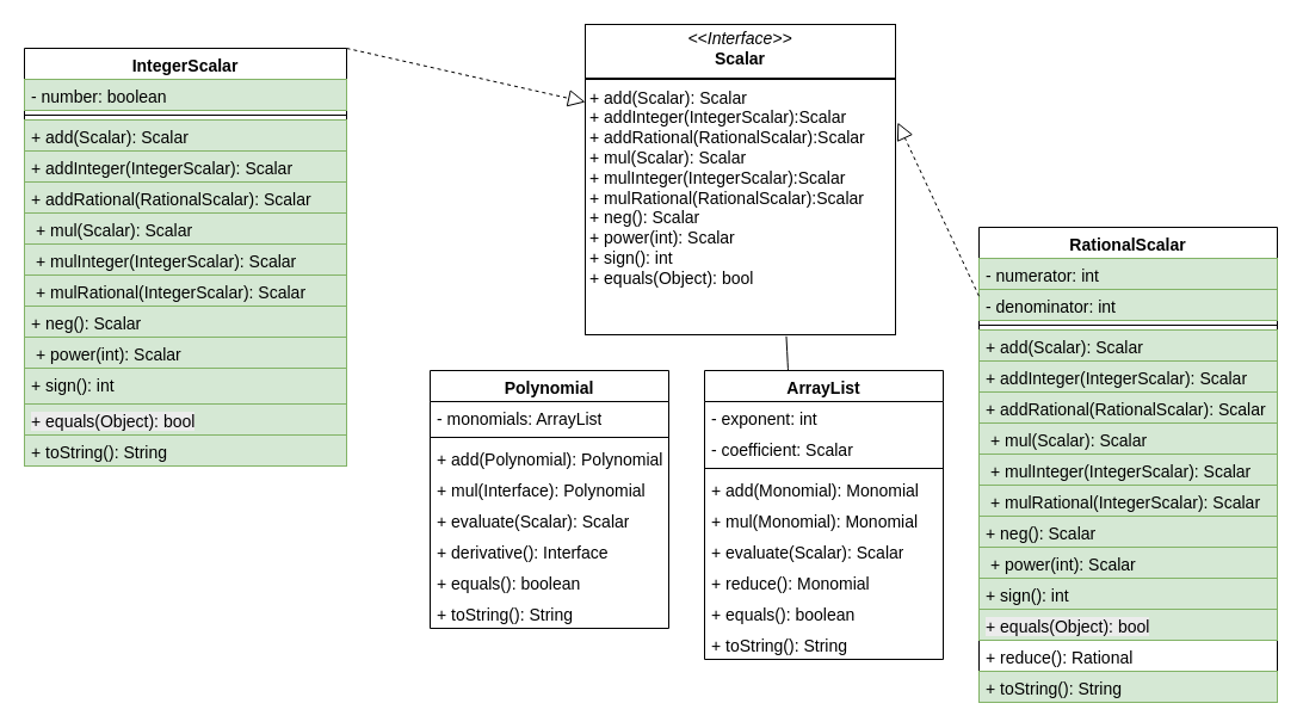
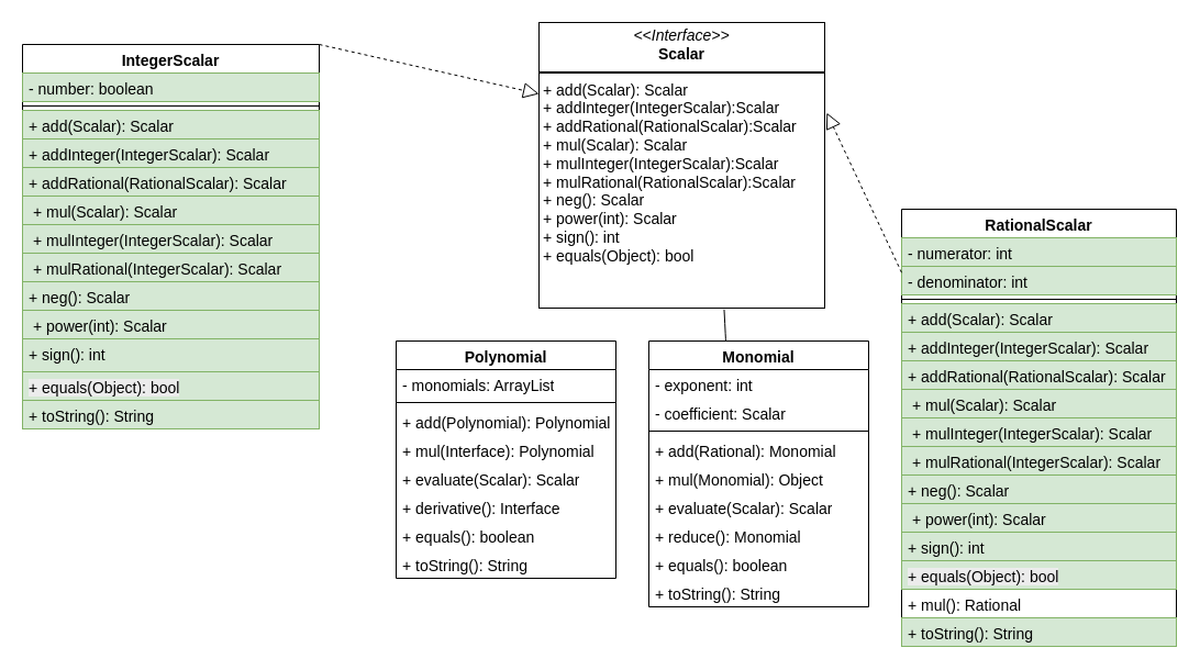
- <mxCell id="11" value="ArrayList" style="swimlane;fontStyle=1;align=center;verticalAlign=top;childLayout=stackLayout;horizontal=1;startSize=26;horizontalStack=0;resizeParent=1;resizeParentMax=0;resizeLast=0;collapsible=1;marginBottom=0;whiteSpace=wrap;html=1;fontSize=14;" parent="1" vertex="1"><mxGeometry x="590" y="310" width="200" height="242" as="geometry" /></mxCell>
+ <mxCell id="11" value="Monomial" style="swimlane;fontStyle=1;align=center;verticalAlign=top;childLayout=stackLayout;horizontal=1;startSize=26;horizontalStack=0;resizeParent=1;resizeParentMax=0;resizeLast=0;collapsible=1;marginBottom=0;whiteSpace=wrap;html=1;fontSize=14;" parent="1" vertex="1"><mxGeometry x="590" y="310" width="200" height="242" as="geometry" /></mxCell>
- <mxCell id="15" value="+ add(Monomial): Monomial" style="text;strokeColor=none;fillColor=none;align=left;verticalAlign=top;spacingLeft=4;spacingRight=4;overflow=hidden;rotatable=0;points=[[0,0.5],[1,0.5]];portConstraint=eastwest;whiteSpace=wrap;html=1;fontSize=14;" parent="11" vertex="1"><mxGeometry y="86" width="200" height="26" as="geometry" /></mxCell>
+ <mxCell id="15" value="+ add(Rational): Monomial" style="text;strokeColor=none;fillColor=none;align=left;verticalAlign=top;spacingLeft=4;spacingRight=4;overflow=hidden;rotatable=0;points=[[0,0.5],[1,0.5]];portConstraint=eastwest;whiteSpace=wrap;html=1;fontSize=14;" parent="11" vertex="1"><mxGeometry y="86" width="200" height="26" as="geometry" /></mxCell>
- <mxCell id="16" value="+ mul(Monomial): Monomial" style="text;strokeColor=none;fillColor=none;align=left;verticalAlign=top;spacingLeft=4;spacingRight=4;overflow=hidden;rotatable=0;points=[[0,0.5],[1,0.5]];portConstraint=eastwest;whiteSpace=wrap;html=1;fontSize=14;" parent="11" vertex="1"><mxGeometry y="112" width="200" height="26" as="geometry" /></mxCell>
+ <mxCell id="16" value="+ mul(Monomial): Object" style="text;strokeColor=none;fillColor=none;align=left;verticalAlign=top;spacingLeft=4;spacingRight=4;overflow=hidden;rotatable=0;points=[[0,0.5],[1,0.5]];portConstraint=eastwest;whiteSpace=wrap;html=1;fontSize=14;" parent="11" vertex="1"><mxGeometry y="112" width="200" height="26" as="geometry" /></mxCell>
- <mxCell id="50" value="+ reduce(): Rational" style="text;strokeColor=none;fillColor=none;align=left;verticalAlign=top;spacingLeft=4;spacingRight=4;overflow=hidden;rotatable=0;points=[[0,0.5],[1,0.5]];portConstraint=eastwest;whiteSpace=wrap;html=1;fontSize=14;" parent="36" vertex="1"><mxGeometry y="346" width="250" height="26" as="geometry" /></mxCell>
+ <mxCell id="50" value="+ mul(): Rational" style="text;strokeColor=none;fillColor=none;align=left;verticalAlign=top;spacingLeft=4;spacingRight=4;overflow=hidden;rotatable=0;points=[[0,0.5],[1,0.5]];portConstraint=eastwest;whiteSpace=wrap;html=1;fontSize=14;" parent="36" vertex="1"><mxGeometry y="346" width="250" height="26" as="geometry" /></mxCell>
